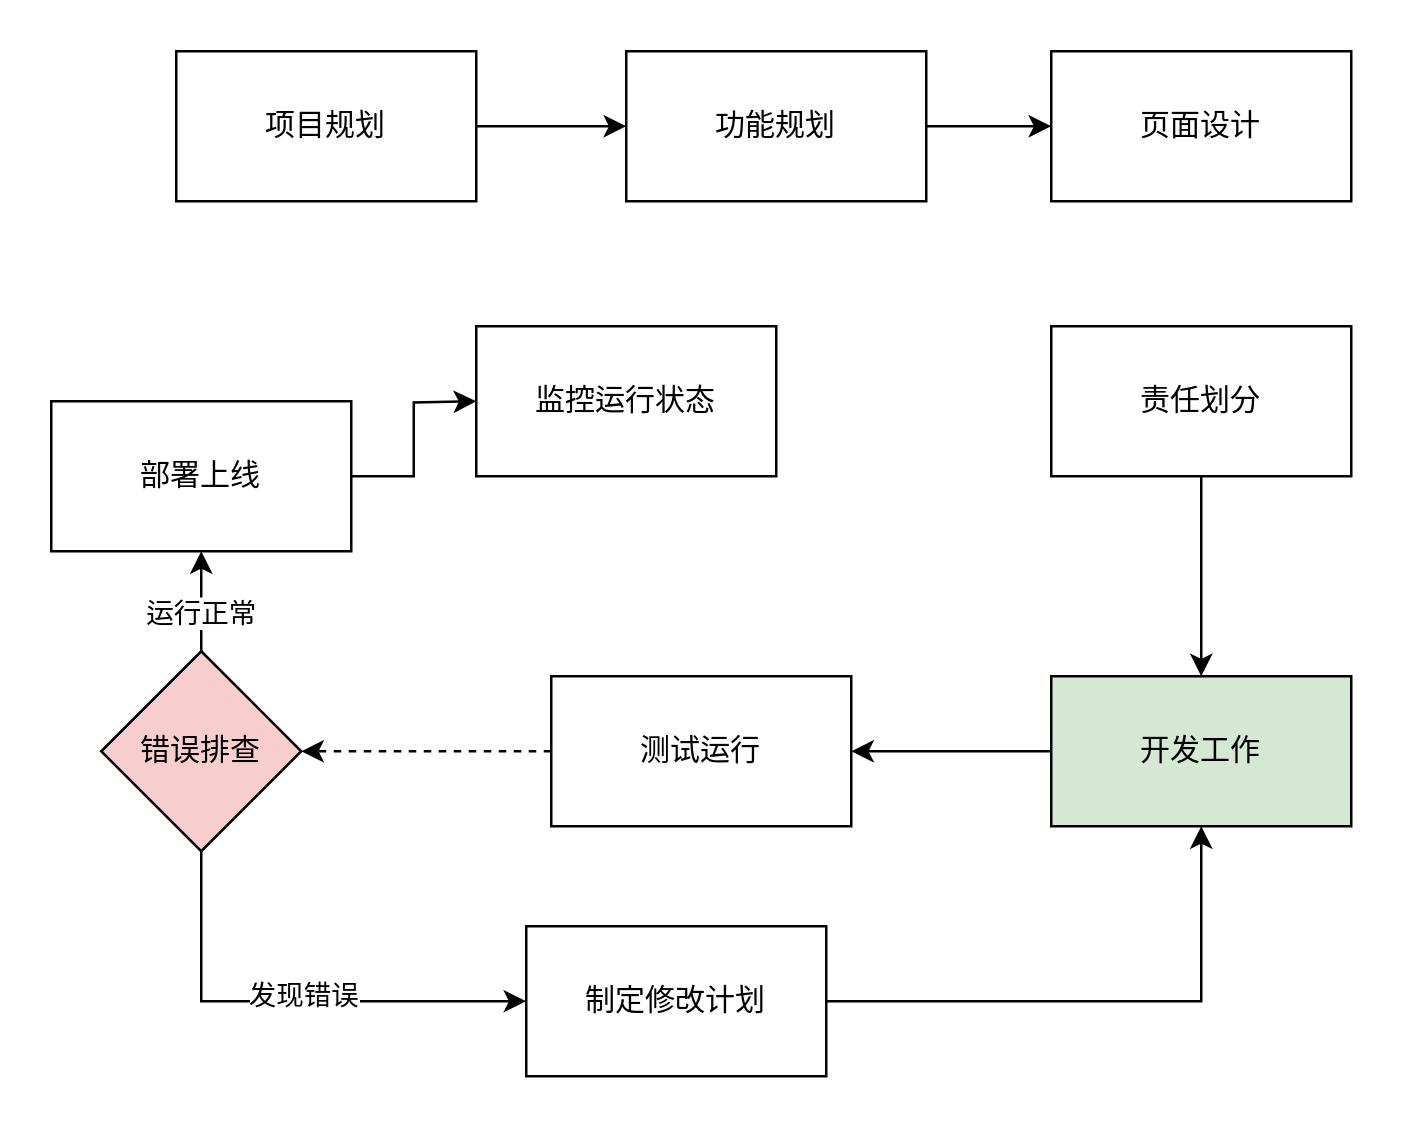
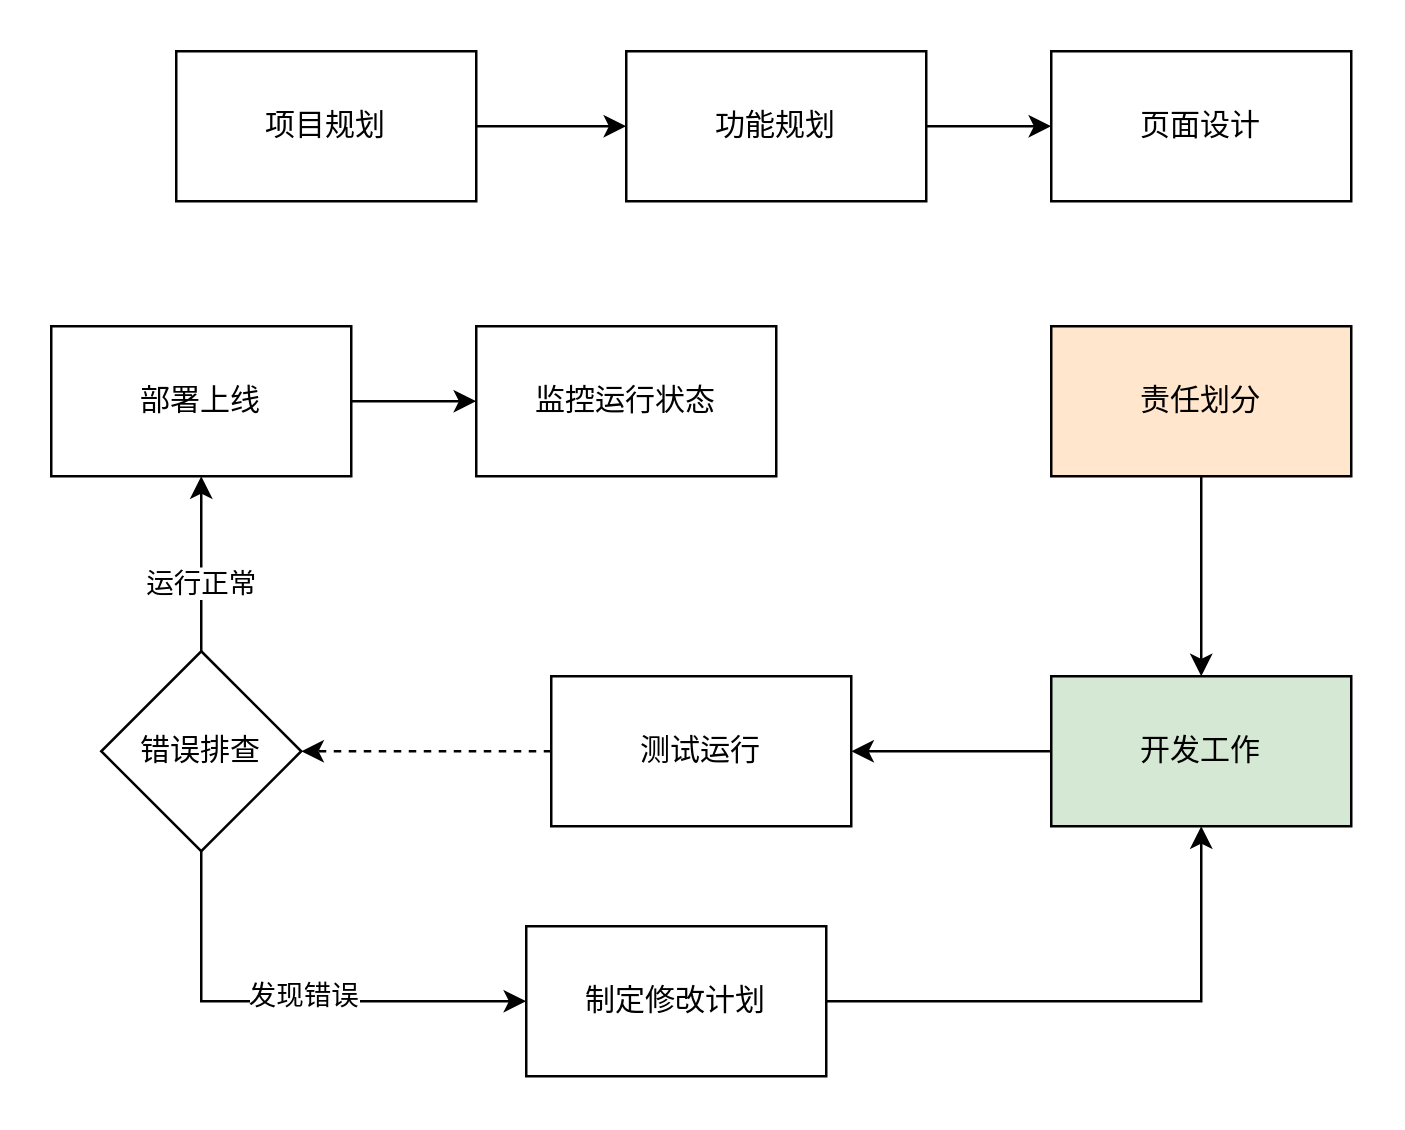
- <mxCell id="8" value="责任划分" style="whiteSpace=wrap;html=1;rounded=0;" vertex="1" parent="1"><mxGeometry x="420" y="130" width="120" height="60" as="geometry" /></mxCell>
+ <mxCell id="8" value="责任划分" style="whiteSpace=wrap;html=1;rounded=0;fillColor=#ffe6cc;" vertex="1" parent="1"><mxGeometry x="420" y="130" width="120" height="60" as="geometry" /></mxCell>
- <mxCell id="21" value="部署上线" style="whiteSpace=wrap;html=1;rounded=0;" vertex="1" parent="1"><mxGeometry x="20" y="160" width="120" height="60" as="geometry" /></mxCell>
+ <mxCell id="21" value="部署上线" style="whiteSpace=wrap;html=1;rounded=0;" vertex="1" parent="1"><mxGeometry x="20" y="130" width="120" height="60" as="geometry" /></mxCell>
- <mxCell id="17" value="&lt;span&gt;错误排查&lt;/span&gt;" style="rhombus;whiteSpace=wrap;html=1;rounded=0;fillColor=#f8cecc;" vertex="1" parent="1"><mxGeometry x="40" y="260" width="80" height="80" as="geometry" /></mxCell>
+ <mxCell id="17" value="&lt;span&gt;错误排查&lt;/span&gt;" style="rhombus;whiteSpace=wrap;html=1;rounded=0;" vertex="1" parent="1"><mxGeometry x="40" y="260" width="80" height="80" as="geometry" /></mxCell>
